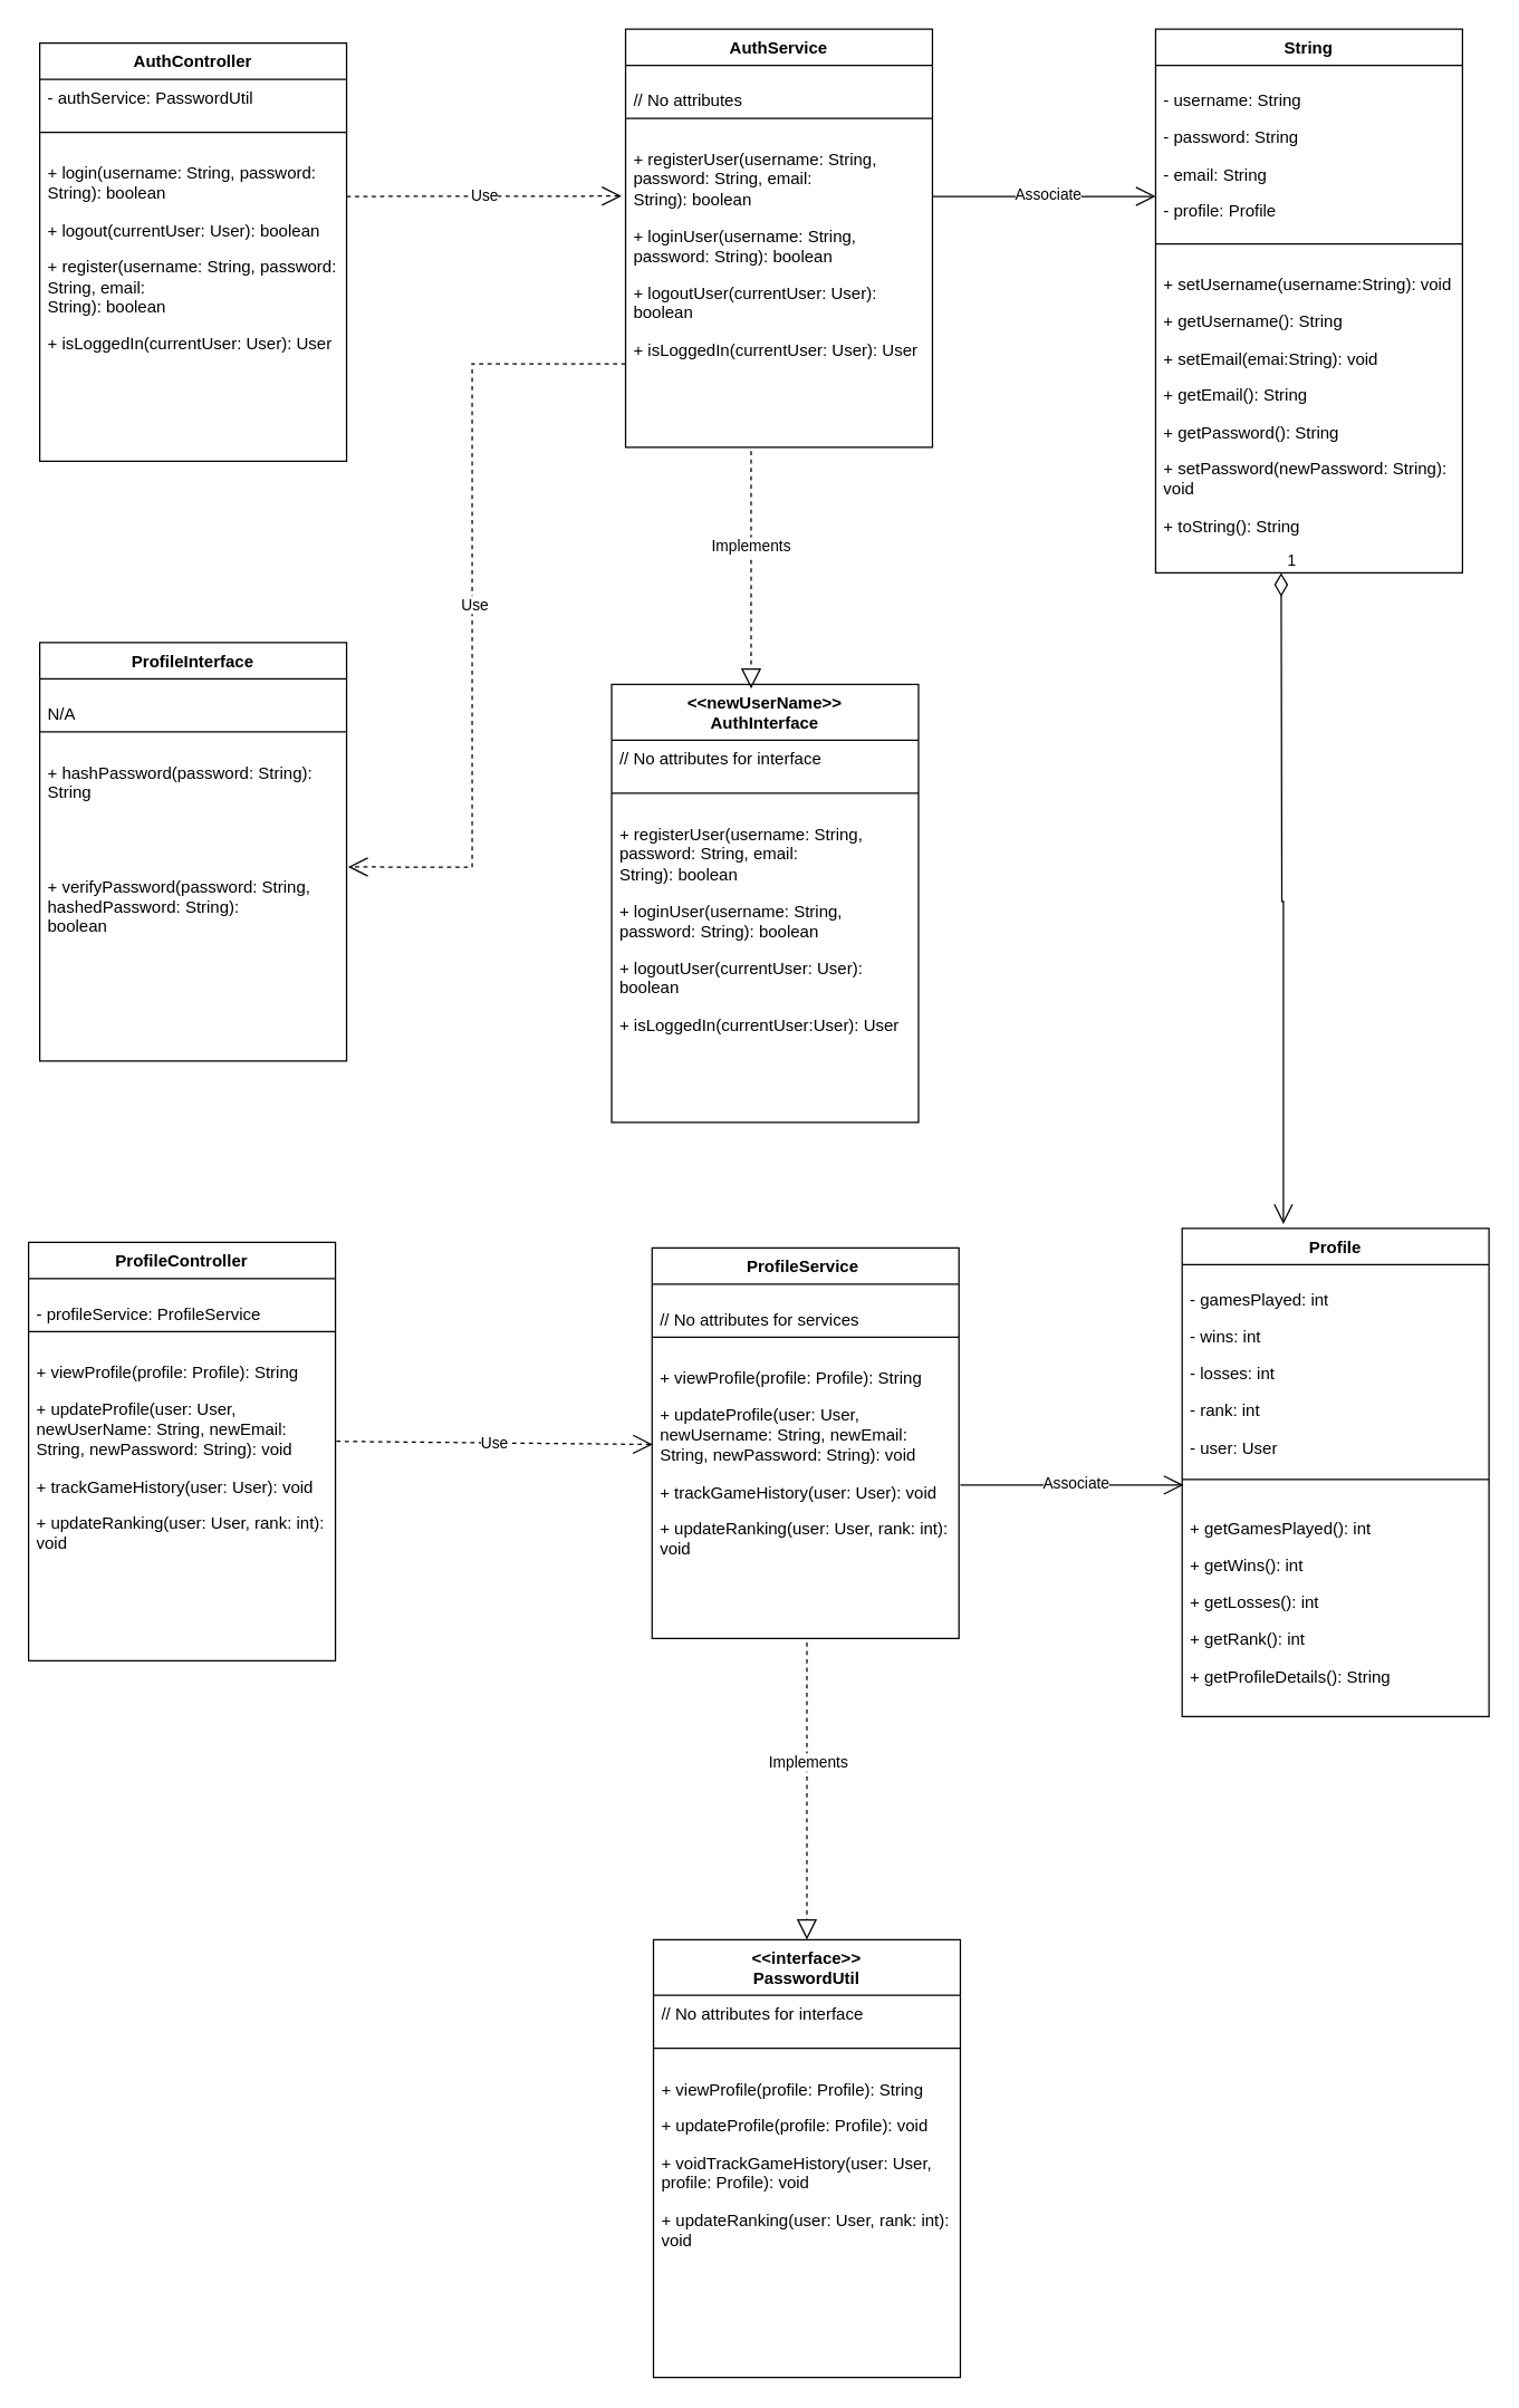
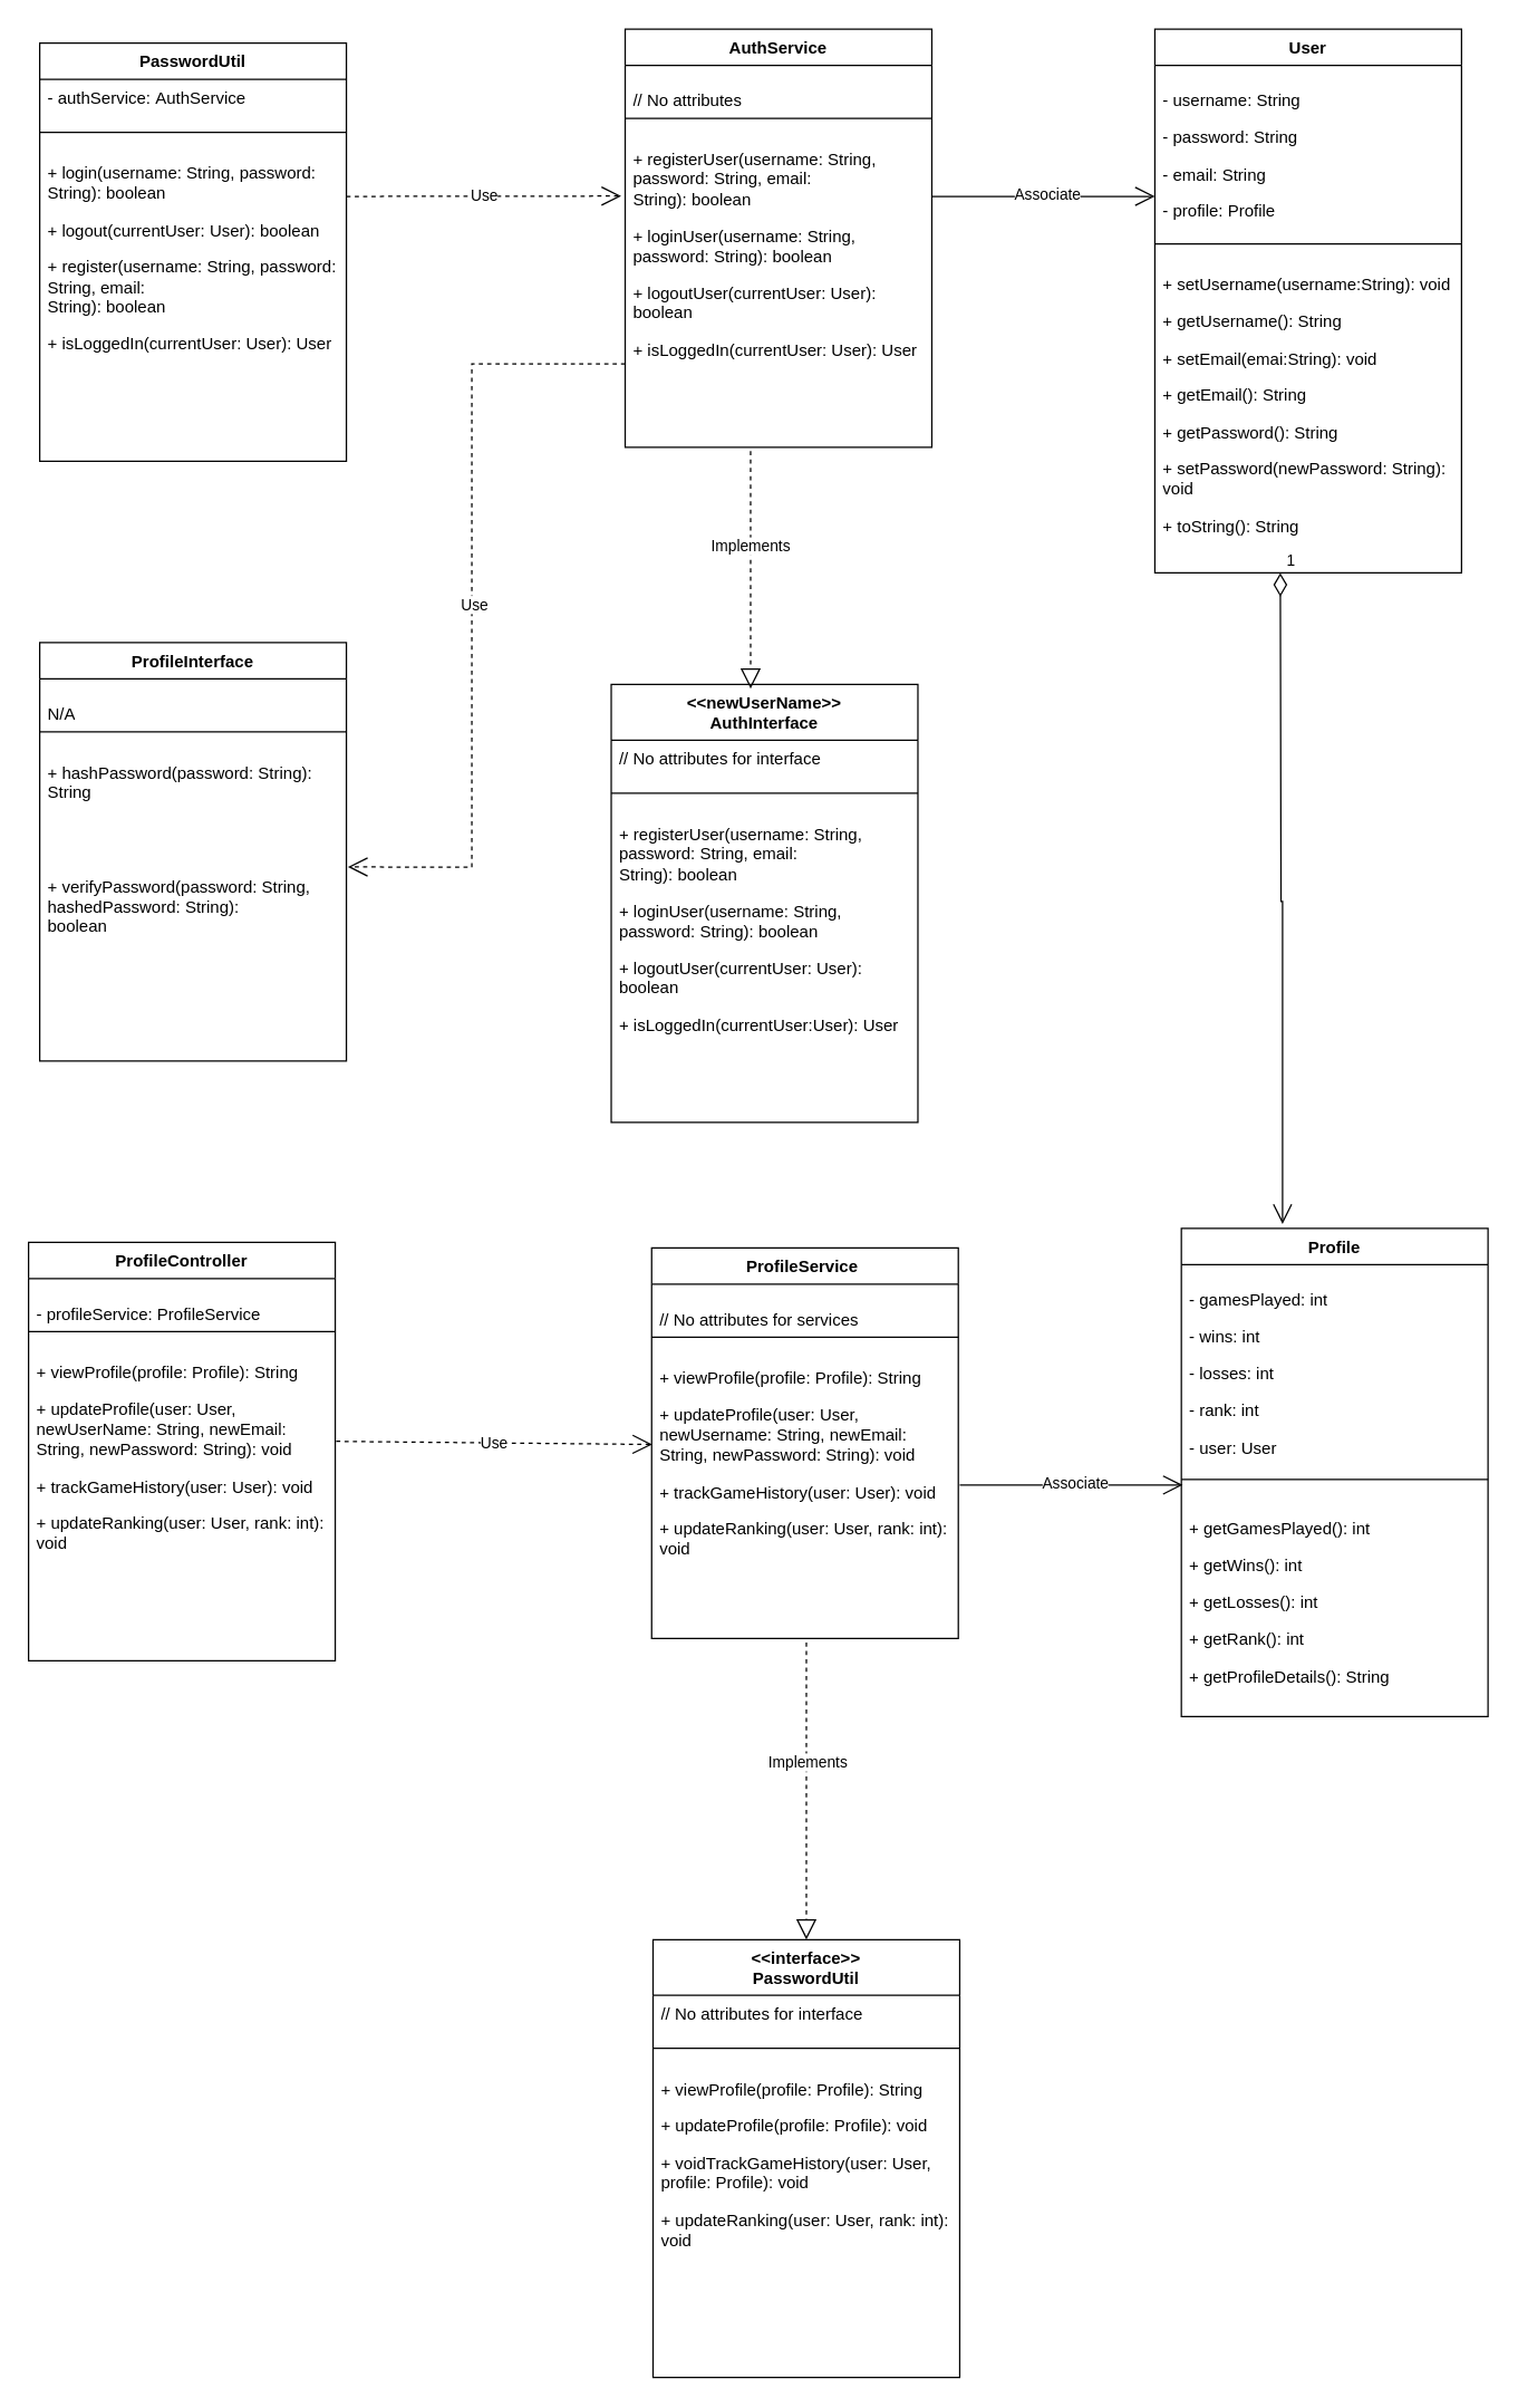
- <mxCell id="29" value="String" style="swimlane;fontStyle=1;align=center;verticalAlign=top;childLayout=stackLayout;horizontal=1;startSize=26;horizontalStack=0;resizeParent=1;resizeParentMax=0;resizeLast=0;collapsible=1;marginBottom=0;whiteSpace=wrap;html=1;" parent="1" vertex="1"><mxGeometry x="828" y="20" width="220" height="390" as="geometry" /></mxCell>
+ <mxCell id="29" value="User" style="swimlane;fontStyle=1;align=center;verticalAlign=top;childLayout=stackLayout;horizontal=1;startSize=26;horizontalStack=0;resizeParent=1;resizeParentMax=0;resizeLast=0;collapsible=1;marginBottom=0;whiteSpace=wrap;html=1;" parent="1" vertex="1"><mxGeometry x="828" y="20" width="220" height="390" as="geometry" /></mxCell>
- <mxCell id="2" value="AuthController" style="swimlane;fontStyle=1;align=center;verticalAlign=top;childLayout=stackLayout;horizontal=1;startSize=26;horizontalStack=0;resizeParent=1;resizeParentMax=0;resizeLast=0;collapsible=1;marginBottom=0;whiteSpace=wrap;html=1;" parent="1" vertex="1"><mxGeometry x="28" y="30" width="220" height="300" as="geometry" /></mxCell>
+ <mxCell id="2" value="PasswordUtil" style="swimlane;fontStyle=1;align=center;verticalAlign=top;childLayout=stackLayout;horizontal=1;startSize=26;horizontalStack=0;resizeParent=1;resizeParentMax=0;resizeLast=0;collapsible=1;marginBottom=0;whiteSpace=wrap;html=1;" parent="1" vertex="1"><mxGeometry x="28" y="30" width="220" height="300" as="geometry" /></mxCell>
- <mxCell id="3" value="&lt;font style=&quot;font-size: 12px;&quot;&gt;- authService:&amp;nbsp;&lt;span style=&quot;line-height: 115%;&quot;&gt;PasswordUtil&lt;/span&gt;&lt;/font&gt;" style="text;strokeColor=none;fillColor=none;align=left;verticalAlign=top;spacingLeft=4;spacingRight=4;overflow=hidden;rotatable=0;points=[[0,0.5],[1,0.5]];portConstraint=eastwest;whiteSpace=wrap;html=1;" parent="2" vertex="1"><mxGeometry y="26" width="220" height="34" as="geometry" /></mxCell>
+ <mxCell id="3" value="&lt;font style=&quot;font-size: 12px;&quot;&gt;- authService:&amp;nbsp;&lt;span style=&quot;line-height: 115%;&quot;&gt;AuthService&lt;/span&gt;&lt;/font&gt;" style="text;strokeColor=none;fillColor=none;align=left;verticalAlign=top;spacingLeft=4;spacingRight=4;overflow=hidden;rotatable=0;points=[[0,0.5],[1,0.5]];portConstraint=eastwest;whiteSpace=wrap;html=1;" parent="2" vertex="1"><mxGeometry y="26" width="220" height="34" as="geometry" /></mxCell>
